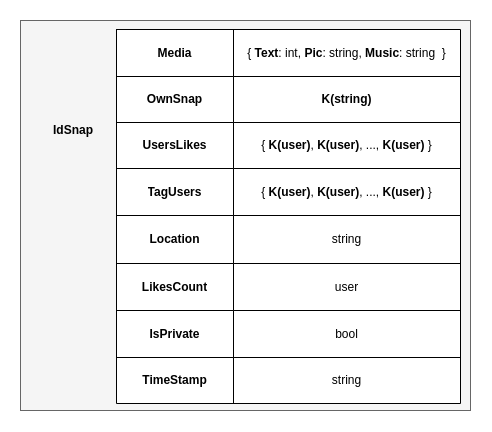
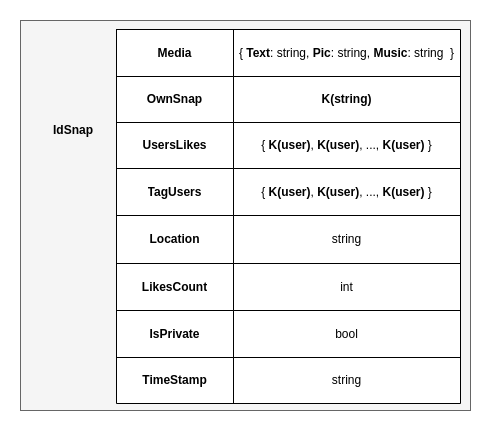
- <mxCell id="7" value="{ &lt;b&gt;Text&lt;/b&gt;: int, &lt;b&gt;Pic&lt;/b&gt;: string, &lt;b&gt;Music&lt;/b&gt;: string&amp;nbsp; }" style="shape=partialRectangle;html=1;whiteSpace=wrap;connectable=0;strokeColor=inherit;overflow=hidden;fillColor=none;top=0;left=0;bottom=0;right=0;pointerEvents=1;" parent="5" vertex="1"><mxGeometry x="117" width="227" height="47" as="geometry"><mxRectangle width="227" height="47" as="alternateBounds" /></mxGeometry></mxCell>
+ <mxCell id="7" value="{ &lt;b&gt;Text&lt;/b&gt;: string, &lt;b&gt;Pic&lt;/b&gt;: string, &lt;b&gt;Music&lt;/b&gt;: string&amp;nbsp; }" style="shape=partialRectangle;html=1;whiteSpace=wrap;connectable=0;strokeColor=inherit;overflow=hidden;fillColor=none;top=0;left=0;bottom=0;right=0;pointerEvents=1;" parent="5" vertex="1"><mxGeometry x="117" width="227" height="47" as="geometry"><mxRectangle width="227" height="47" as="alternateBounds" /></mxGeometry></mxCell>
- <mxCell id="22" value="user" style="shape=partialRectangle;html=1;whiteSpace=wrap;connectable=0;strokeColor=inherit;overflow=hidden;fillColor=none;top=0;left=0;bottom=0;right=0;pointerEvents=1;" parent="20" vertex="1"><mxGeometry x="117" width="227" height="47" as="geometry"><mxRectangle width="227" height="47" as="alternateBounds" /></mxGeometry></mxCell>
+ <mxCell id="22" value="int" style="shape=partialRectangle;html=1;whiteSpace=wrap;connectable=0;strokeColor=inherit;overflow=hidden;fillColor=none;top=0;left=0;bottom=0;right=0;pointerEvents=1;" parent="20" vertex="1"><mxGeometry x="117" width="227" height="47" as="geometry"><mxRectangle width="227" height="47" as="alternateBounds" /></mxGeometry></mxCell>
